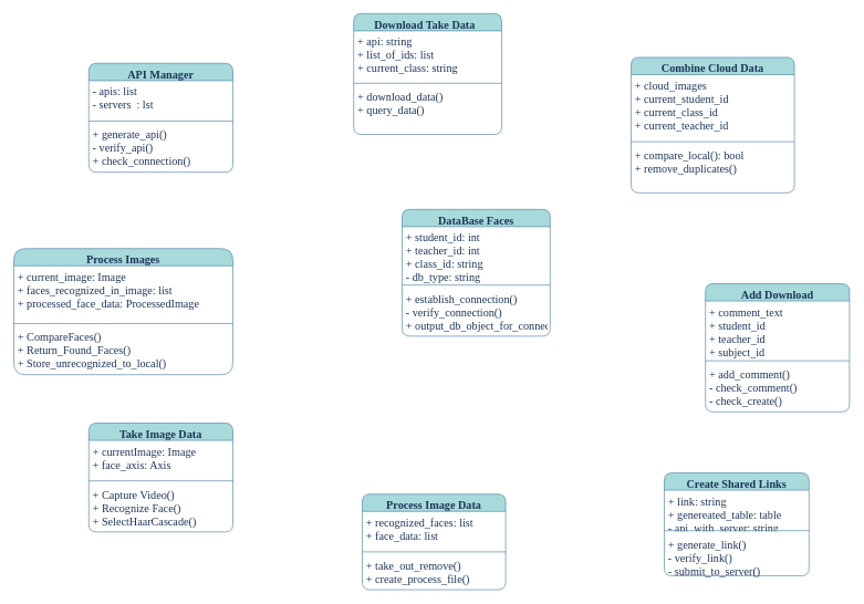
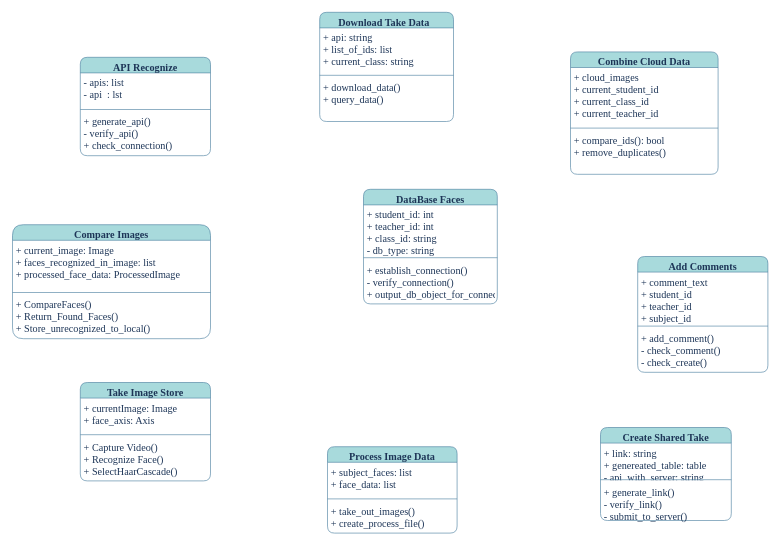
- <mxCell id="34" value="API Manager" style="swimlane;fontStyle=1;align=center;verticalAlign=top;childLayout=stackLayout;horizontal=1;startSize=26;horizontalStack=0;resizeParent=1;resizeParentMax=0;resizeLast=0;collapsible=1;marginBottom=0;rounded=1;labelBackgroundColor=none;fillColor=#A8DADC;strokeColor=#457B9D;fontColor=#1D3557;swimlaneFillColor=none;fontFamily=Product Sans;fontSource=https%3A%2F%2Ffonts.googleapis.com%2Fcss%3Ffamily%3DProduct%2BSans;fontSize=17;" parent="1" vertex="1"><mxGeometry x="133" y="95" width="217" height="164" as="geometry" /></mxCell>
+ <mxCell id="34" value="API Recognize" style="swimlane;fontStyle=1;align=center;verticalAlign=top;childLayout=stackLayout;horizontal=1;startSize=26;horizontalStack=0;resizeParent=1;resizeParentMax=0;resizeLast=0;collapsible=1;marginBottom=0;rounded=1;labelBackgroundColor=none;fillColor=#A8DADC;strokeColor=#457B9D;fontColor=#1D3557;swimlaneFillColor=none;fontFamily=Product Sans;fontSource=https%3A%2F%2Ffonts.googleapis.com%2Fcss%3Ffamily%3DProduct%2BSans;fontSize=17;" parent="1" vertex="1"><mxGeometry x="133" y="95" width="217" height="164" as="geometry" /></mxCell>
- <mxCell id="35" value="- apis: list&#10;- servers  : lst" style="text;strokeColor=none;fillColor=none;align=left;verticalAlign=top;spacingLeft=4;spacingRight=4;overflow=hidden;rotatable=0;points=[[0,0.5],[1,0.5]];portConstraint=eastwest;rounded=1;labelBackgroundColor=none;fontColor=#1D3557;swimlaneFillColor=none;fontFamily=Product Sans;fontSource=https%3A%2F%2Ffonts.googleapis.com%2Fcss%3Ffamily%3DProduct%2BSans;fontSize=17;" parent="34" vertex="1"><mxGeometry y="26" width="217" height="57" as="geometry" /></mxCell>
+ <mxCell id="35" value="- apis: list&#10;- api  : lst" style="text;strokeColor=none;fillColor=none;align=left;verticalAlign=top;spacingLeft=4;spacingRight=4;overflow=hidden;rotatable=0;points=[[0,0.5],[1,0.5]];portConstraint=eastwest;rounded=1;labelBackgroundColor=none;fontColor=#1D3557;swimlaneFillColor=none;fontFamily=Product Sans;fontSource=https%3A%2F%2Ffonts.googleapis.com%2Fcss%3Ffamily%3DProduct%2BSans;fontSize=17;" parent="34" vertex="1"><mxGeometry y="26" width="217" height="57" as="geometry" /></mxCell>
- <mxCell id="13" value="+ compare_local(): bool&#10;+ remove_duplicates()" style="text;strokeColor=none;fillColor=none;align=left;verticalAlign=top;spacingLeft=4;spacingRight=4;overflow=hidden;rotatable=0;points=[[0,0.5],[1,0.5]];portConstraint=eastwest;rounded=1;labelBackgroundColor=none;fontColor=#1D3557;swimlaneFillColor=none;fontFamily=Product Sans;fontSource=https%3A%2F%2Ffonts.googleapis.com%2Fcss%3Ffamily%3DProduct%2BSans;fontSize=17;" parent="10" vertex="1"><mxGeometry y="131" width="246" height="73" as="geometry" /></mxCell>
+ <mxCell id="13" value="+ compare_ids(): bool&#10;+ remove_duplicates()" style="text;strokeColor=none;fillColor=none;align=left;verticalAlign=top;spacingLeft=4;spacingRight=4;overflow=hidden;rotatable=0;points=[[0,0.5],[1,0.5]];portConstraint=eastwest;rounded=1;labelBackgroundColor=none;fontColor=#1D3557;swimlaneFillColor=none;fontFamily=Product Sans;fontSource=https%3A%2F%2Ffonts.googleapis.com%2Fcss%3Ffamily%3DProduct%2BSans;fontSize=17;" parent="10" vertex="1"><mxGeometry y="131" width="246" height="73" as="geometry" /></mxCell>
- <mxCell id="18" value="Process Images" style="swimlane;fontStyle=1;align=center;verticalAlign=top;childLayout=stackLayout;horizontal=1;startSize=26;horizontalStack=0;resizeParent=1;resizeParentMax=0;resizeLast=0;collapsible=1;marginBottom=0;rounded=1;labelBackgroundColor=none;fillColor=#A8DADC;strokeColor=#457B9D;fontColor=#1D3557;swimlaneFillColor=none;fontFamily=Product Sans;fontSource=https%3A%2F%2Ffonts.googleapis.com%2Fcss%3Ffamily%3DProduct%2BSans;fontSize=17;arcSize=23;" parent="1" vertex="1"><mxGeometry x="20" y="374" width="330" height="190" as="geometry" /></mxCell>
+ <mxCell id="18" value="Compare Images" style="swimlane;fontStyle=1;align=center;verticalAlign=top;childLayout=stackLayout;horizontal=1;startSize=26;horizontalStack=0;resizeParent=1;resizeParentMax=0;resizeLast=0;collapsible=1;marginBottom=0;rounded=1;labelBackgroundColor=none;fillColor=#A8DADC;strokeColor=#457B9D;fontColor=#1D3557;swimlaneFillColor=none;fontFamily=Product Sans;fontSource=https%3A%2F%2Ffonts.googleapis.com%2Fcss%3Ffamily%3DProduct%2BSans;fontSize=17;arcSize=23;" parent="1" vertex="1"><mxGeometry x="20" y="374" width="330" height="190" as="geometry" /></mxCell>
- <mxCell id="22" value="Add Download" style="swimlane;fontStyle=1;align=center;verticalAlign=top;childLayout=stackLayout;horizontal=1;startSize=26;horizontalStack=0;resizeParent=1;resizeParentMax=0;resizeLast=0;collapsible=1;marginBottom=0;rounded=1;labelBackgroundColor=none;fillColor=#A8DADC;strokeColor=#457B9D;fontColor=#1D3557;swimlaneFillColor=none;fontFamily=Product Sans;fontSource=https%3A%2F%2Ffonts.googleapis.com%2Fcss%3Ffamily%3DProduct%2BSans;fontSize=17;" parent="1" vertex="1"><mxGeometry x="1062" y="427" width="217" height="193" as="geometry" /></mxCell>
+ <mxCell id="22" value="Add Comments" style="swimlane;fontStyle=1;align=center;verticalAlign=top;childLayout=stackLayout;horizontal=1;startSize=26;horizontalStack=0;resizeParent=1;resizeParentMax=0;resizeLast=0;collapsible=1;marginBottom=0;rounded=1;labelBackgroundColor=none;fillColor=#A8DADC;strokeColor=#457B9D;fontColor=#1D3557;swimlaneFillColor=none;fontFamily=Product Sans;fontSource=https%3A%2F%2Ffonts.googleapis.com%2Fcss%3Ffamily%3DProduct%2BSans;fontSize=17;" parent="1" vertex="1"><mxGeometry x="1062" y="427" width="217" height="193" as="geometry" /></mxCell>
- <mxCell id="2" value="Take Image Data" style="swimlane;fontStyle=1;align=center;verticalAlign=top;childLayout=stackLayout;horizontal=1;startSize=26;horizontalStack=0;resizeParent=1;resizeParentMax=0;resizeLast=0;collapsible=1;marginBottom=0;rounded=1;labelBackgroundColor=none;fillColor=#A8DADC;strokeColor=#457B9D;fontColor=#1D3557;swimlaneFillColor=none;fontFamily=Product Sans;fontSource=https%3A%2F%2Ffonts.googleapis.com%2Fcss%3Ffamily%3DProduct%2BSans;fontSize=17;" parent="1" vertex="1"><mxGeometry x="133" y="637" width="217" height="164" as="geometry" /></mxCell>
+ <mxCell id="2" value="Take Image Store" style="swimlane;fontStyle=1;align=center;verticalAlign=top;childLayout=stackLayout;horizontal=1;startSize=26;horizontalStack=0;resizeParent=1;resizeParentMax=0;resizeLast=0;collapsible=1;marginBottom=0;rounded=1;labelBackgroundColor=none;fillColor=#A8DADC;strokeColor=#457B9D;fontColor=#1D3557;swimlaneFillColor=none;fontFamily=Product Sans;fontSource=https%3A%2F%2Ffonts.googleapis.com%2Fcss%3Ffamily%3DProduct%2BSans;fontSize=17;" parent="1" vertex="1"><mxGeometry x="133" y="637" width="217" height="164" as="geometry" /></mxCell>
- <mxCell id="26" value="Create Shared Links" style="swimlane;fontStyle=1;align=center;verticalAlign=top;childLayout=stackLayout;horizontal=1;startSize=26;horizontalStack=0;resizeParent=1;resizeParentMax=0;resizeLast=0;collapsible=1;marginBottom=0;rounded=1;labelBackgroundColor=none;fillColor=#A8DADC;strokeColor=#457B9D;fontColor=#1D3557;swimlaneFillColor=none;fontFamily=Product Sans;fontSource=https%3A%2F%2Ffonts.googleapis.com%2Fcss%3Ffamily%3DProduct%2BSans;fontSize=17;" parent="1" vertex="1"><mxGeometry x="1000" y="712" width="218" height="155" as="geometry" /></mxCell>
+ <mxCell id="26" value="Create Shared Take" style="swimlane;fontStyle=1;align=center;verticalAlign=top;childLayout=stackLayout;horizontal=1;startSize=26;horizontalStack=0;resizeParent=1;resizeParentMax=0;resizeLast=0;collapsible=1;marginBottom=0;rounded=1;labelBackgroundColor=none;fillColor=#A8DADC;strokeColor=#457B9D;fontColor=#1D3557;swimlaneFillColor=none;fontFamily=Product Sans;fontSource=https%3A%2F%2Ffonts.googleapis.com%2Fcss%3Ffamily%3DProduct%2BSans;fontSize=17;" parent="1" vertex="1"><mxGeometry x="1000" y="712" width="218" height="155" as="geometry" /></mxCell>
- <mxCell id="7" value="+ recognized_faces: list&#10;+ face_data: list" style="text;strokeColor=none;fillColor=none;align=left;verticalAlign=top;spacingLeft=4;spacingRight=4;overflow=hidden;rotatable=0;points=[[0,0.5],[1,0.5]];portConstraint=eastwest;rounded=1;labelBackgroundColor=none;fontColor=#1D3557;swimlaneFillColor=none;fontFamily=Product Sans;fontSource=https%3A%2F%2Ffonts.googleapis.com%2Fcss%3Ffamily%3DProduct%2BSans;fontSize=17;" parent="6" vertex="1"><mxGeometry y="26" width="216" height="57" as="geometry" /></mxCell>
+ <mxCell id="7" value="+ subject_faces: list&#10;+ face_data: list" style="text;strokeColor=none;fillColor=none;align=left;verticalAlign=top;spacingLeft=4;spacingRight=4;overflow=hidden;rotatable=0;points=[[0,0.5],[1,0.5]];portConstraint=eastwest;rounded=1;labelBackgroundColor=none;fontColor=#1D3557;swimlaneFillColor=none;fontFamily=Product Sans;fontSource=https%3A%2F%2Ffonts.googleapis.com%2Fcss%3Ffamily%3DProduct%2BSans;fontSize=17;" parent="6" vertex="1"><mxGeometry y="26" width="216" height="57" as="geometry" /></mxCell>
- <mxCell id="9" value="+ take_out_remove()&#10;+ create_process_file()" style="text;strokeColor=none;fillColor=none;align=left;verticalAlign=top;spacingLeft=4;spacingRight=4;overflow=hidden;rotatable=0;points=[[0,0.5],[1,0.5]];portConstraint=eastwest;rounded=1;labelBackgroundColor=none;fontColor=#1D3557;swimlaneFillColor=none;fontFamily=Product Sans;fontSource=https%3A%2F%2Ffonts.googleapis.com%2Fcss%3Ffamily%3DProduct%2BSans;fontSize=17;" parent="6" vertex="1"><mxGeometry y="91" width="216" height="53" as="geometry" /></mxCell>
+ <mxCell id="9" value="+ take_out_images()&#10;+ create_process_file()" style="text;strokeColor=none;fillColor=none;align=left;verticalAlign=top;spacingLeft=4;spacingRight=4;overflow=hidden;rotatable=0;points=[[0,0.5],[1,0.5]];portConstraint=eastwest;rounded=1;labelBackgroundColor=none;fontColor=#1D3557;swimlaneFillColor=none;fontFamily=Product Sans;fontSource=https%3A%2F%2Ffonts.googleapis.com%2Fcss%3Ffamily%3DProduct%2BSans;fontSize=17;" parent="6" vertex="1"><mxGeometry y="91" width="216" height="53" as="geometry" /></mxCell>
